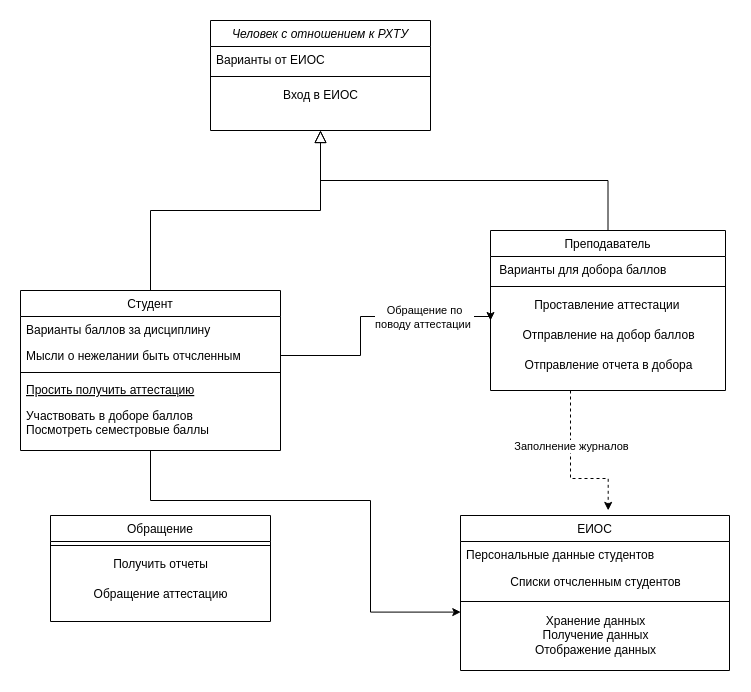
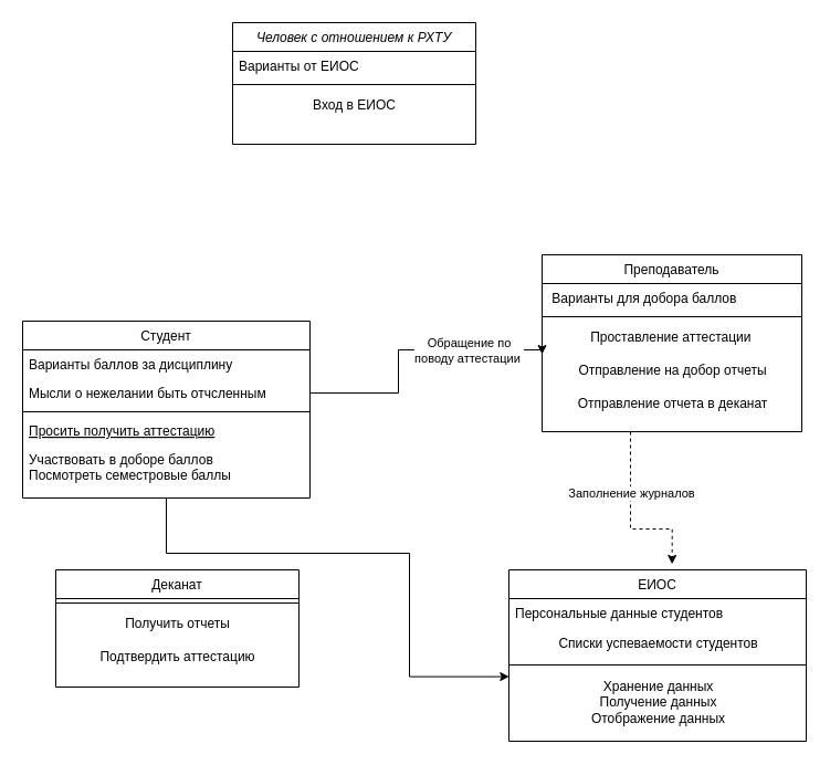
- <mxCell id="22" value="" style="endArrow=block;endSize=10;endFill=0;shadow=0;strokeWidth=1;rounded=0;edgeStyle=elbowEdgeStyle;elbow=vertical;" parent="1" source="16" target="2" edge="1"><mxGeometry width="160" relative="1" as="geometry"><mxPoint x="210" y="303" as="sourcePoint" /><mxPoint x="310" y="201" as="targetPoint" /></mxGeometry></mxCell>
- <mxCell id="13" value="" style="endArrow=block;endSize=10;endFill=0;shadow=0;strokeWidth=1;rounded=0;edgeStyle=elbowEdgeStyle;elbow=vertical;" parent="1" source="7" target="2" edge="1"><mxGeometry width="160" relative="1" as="geometry"><mxPoint x="200" y="133" as="sourcePoint" /><mxPoint x="200" y="133" as="targetPoint" /></mxGeometry></mxCell>
- <mxCell id="20" value="Отправление на добор баллов" style="text;html=1;align=center;verticalAlign=middle;resizable=0;points=[];autosize=1;strokeColor=none;fillColor=none;" parent="16" vertex="1"><mxGeometry y="90" width="235" height="30" as="geometry" /></mxCell>
+ <mxCell id="20" value="Отправление на добор отчеты" style="text;html=1;align=center;verticalAlign=middle;resizable=0;points=[];autosize=1;strokeColor=none;fillColor=none;" parent="16" vertex="1"><mxGeometry y="90" width="235" height="30" as="geometry" /></mxCell>
- <mxCell id="21" value="Отправление отчета в добора" style="text;html=1;align=center;verticalAlign=middle;resizable=0;points=[];autosize=1;strokeColor=none;fillColor=none;" parent="16" vertex="1"><mxGeometry y="120" width="235" height="30" as="geometry" /></mxCell>
+ <mxCell id="21" value="Отправление отчета в деканат" style="text;html=1;align=center;verticalAlign=middle;resizable=0;points=[];autosize=1;strokeColor=none;fillColor=none;" parent="16" vertex="1"><mxGeometry y="120" width="235" height="30" as="geometry" /></mxCell>
- <mxCell id="28" value="Обращение" style="swimlane;fontStyle=0;align=center;verticalAlign=top;childLayout=stackLayout;horizontal=1;startSize=26;horizontalStack=0;resizeParent=1;resizeLast=0;collapsible=1;marginBottom=0;rounded=0;shadow=0;strokeWidth=1;" parent="1" vertex="1"><mxGeometry x="50" y="515" width="220" height="106" as="geometry"><mxRectangle x="340" y="380" width="170" height="26" as="alternateBounds" /></mxGeometry></mxCell>
+ <mxCell id="28" value="Деканат" style="swimlane;fontStyle=0;align=center;verticalAlign=top;childLayout=stackLayout;horizontal=1;startSize=26;horizontalStack=0;resizeParent=1;resizeLast=0;collapsible=1;marginBottom=0;rounded=0;shadow=0;strokeWidth=1;" parent="1" vertex="1"><mxGeometry x="50" y="515" width="220" height="106" as="geometry"><mxRectangle x="340" y="380" width="170" height="26" as="alternateBounds" /></mxGeometry></mxCell>
- <mxCell id="25" value="Списки отчсленным студентов" style="text;html=1;align=center;verticalAlign=middle;resizable=0;points=[];autosize=1;strokeColor=none;fillColor=none;" parent="23" vertex="1"><mxGeometry y="52" width="269" height="30" as="geometry" /></mxCell>
+ <mxCell id="25" value="Списки успеваемости студентов" style="text;html=1;align=center;verticalAlign=middle;resizable=0;points=[];autosize=1;strokeColor=none;fillColor=none;" parent="23" vertex="1"><mxGeometry y="52" width="269" height="30" as="geometry" /></mxCell>
- <mxCell id="31" value="Обращение аттестацию" style="text;html=1;align=center;verticalAlign=middle;resizable=0;points=[];autosize=1;strokeColor=none;fillColor=none;" parent="28" vertex="1"><mxGeometry y="64" width="220" height="30" as="geometry" /></mxCell>
+ <mxCell id="31" value="Подтвердить аттестацию" style="text;html=1;align=center;verticalAlign=middle;resizable=0;points=[];autosize=1;strokeColor=none;fillColor=none;" parent="28" vertex="1"><mxGeometry y="64" width="220" height="30" as="geometry" /></mxCell>
